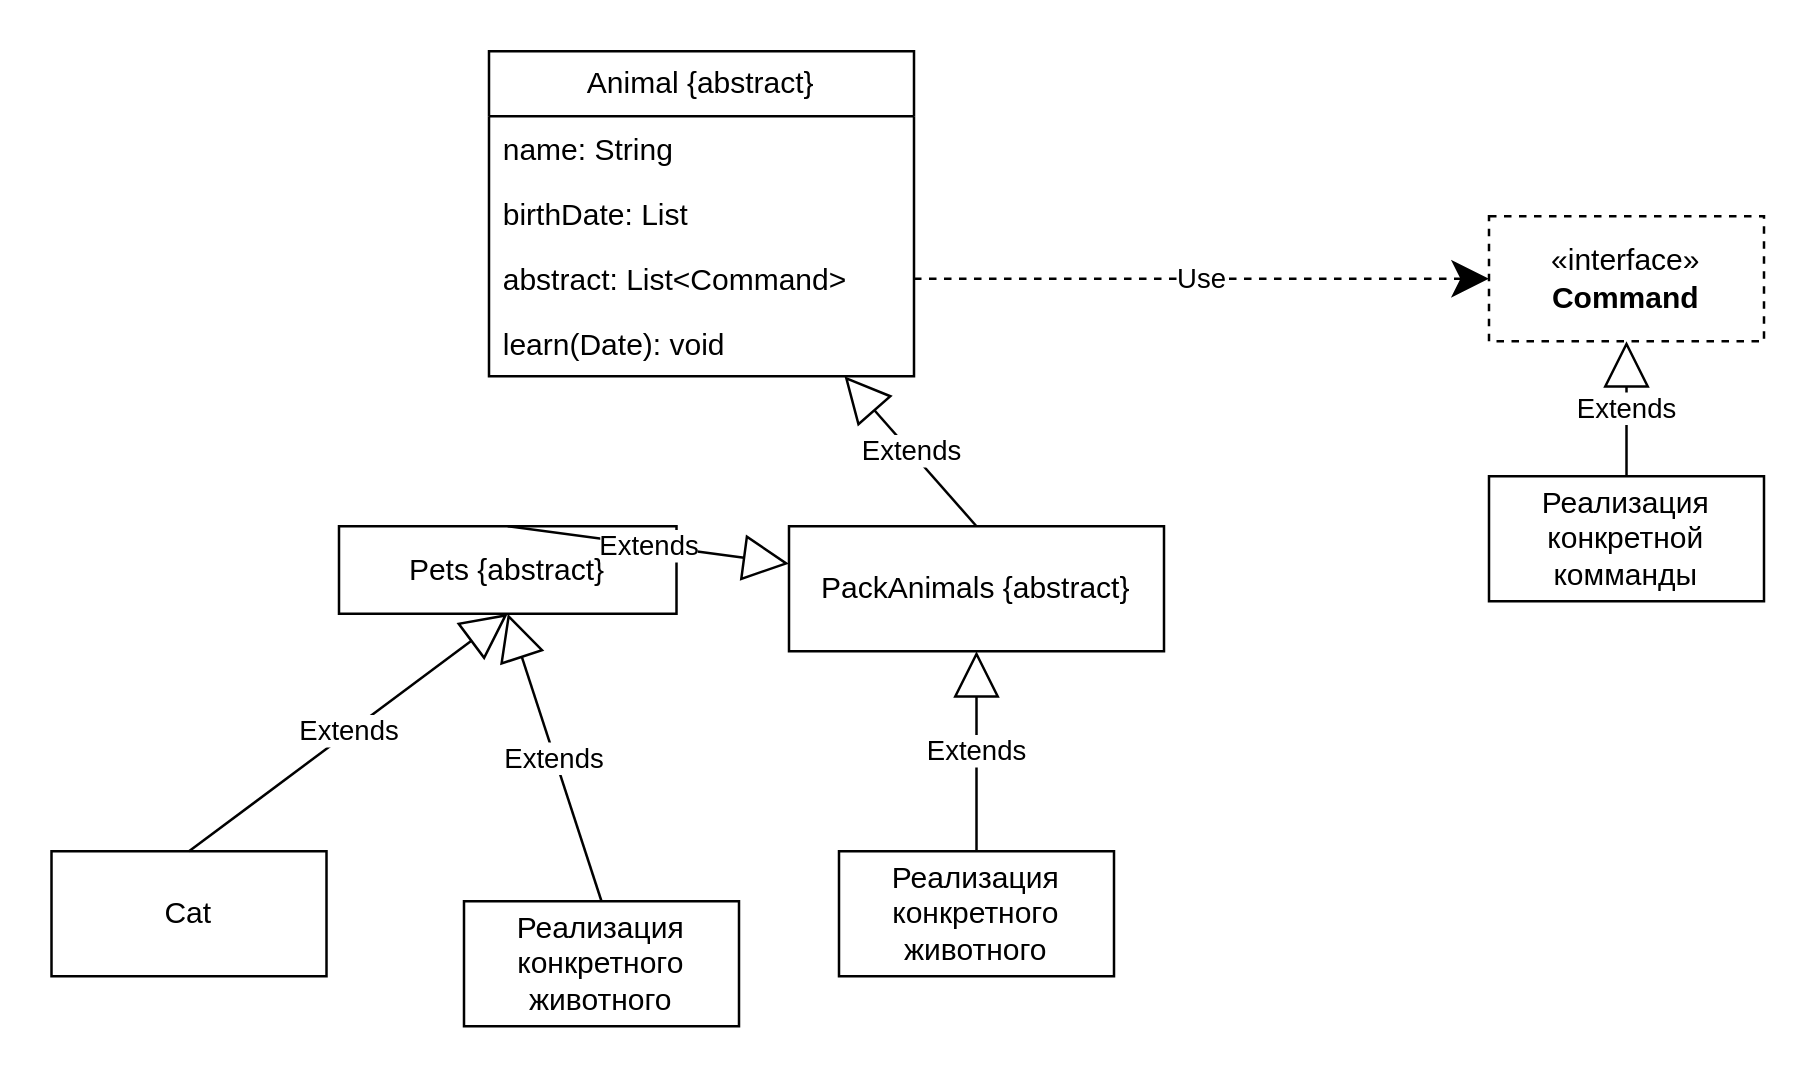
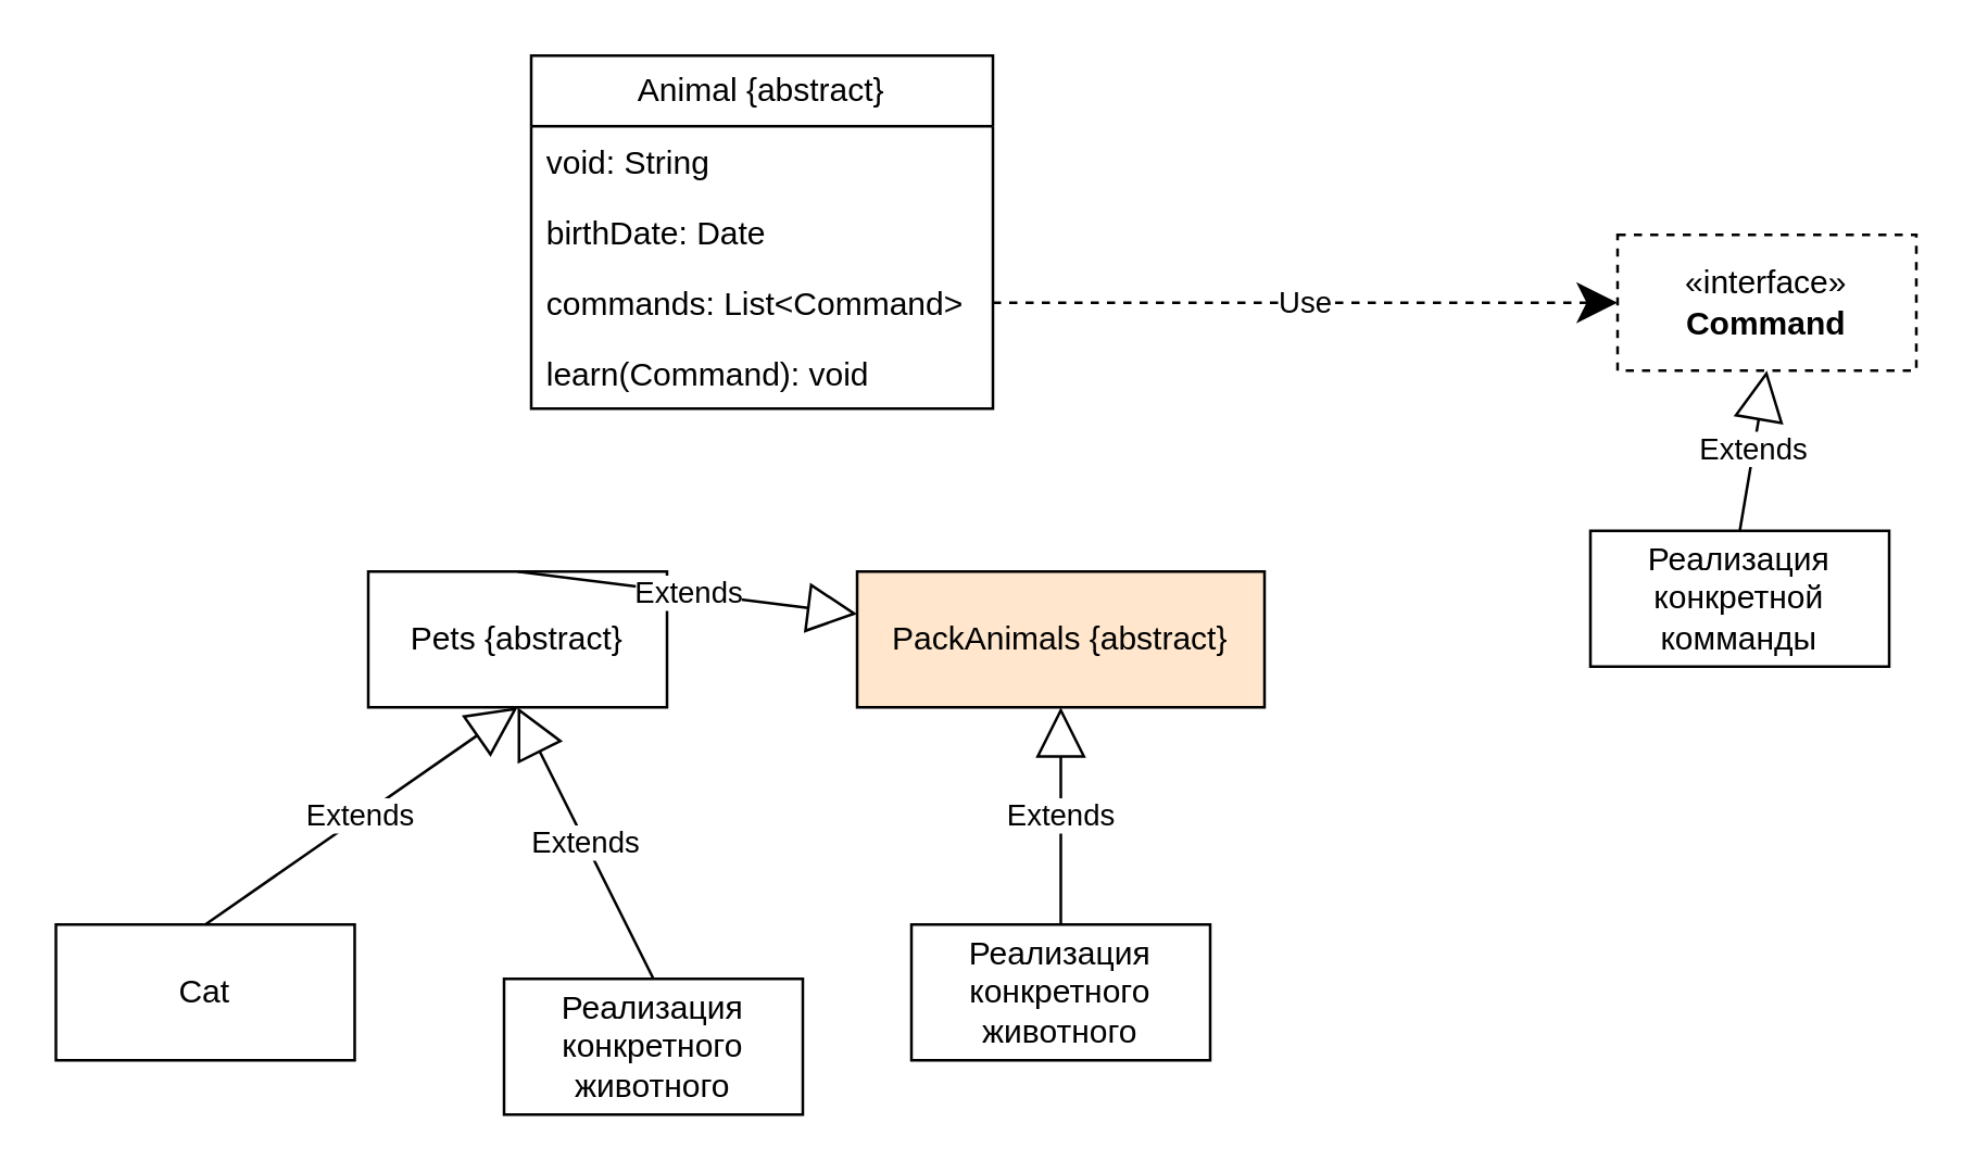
- <mxCell id="3" value="name: String" style="text;strokeColor=none;fillColor=none;align=left;verticalAlign=top;spacingLeft=4;spacingRight=4;overflow=hidden;rotatable=0;points=[[0,0.5],[1,0.5]];portConstraint=eastwest;whiteSpace=wrap;html=1;" vertex="1" parent="2"><mxGeometry y="26" width="170" height="26" as="geometry" /></mxCell>
+ <mxCell id="3" value="void: String" style="text;strokeColor=none;fillColor=none;align=left;verticalAlign=top;spacingLeft=4;spacingRight=4;overflow=hidden;rotatable=0;points=[[0,0.5],[1,0.5]];portConstraint=eastwest;whiteSpace=wrap;html=1;" vertex="1" parent="2"><mxGeometry y="26" width="170" height="26" as="geometry" /></mxCell>
- <mxCell id="4" value="birthDate: List" style="text;strokeColor=none;fillColor=none;align=left;verticalAlign=top;spacingLeft=4;spacingRight=4;overflow=hidden;rotatable=0;points=[[0,0.5],[1,0.5]];portConstraint=eastwest;whiteSpace=wrap;html=1;" vertex="1" parent="2"><mxGeometry y="52" width="170" height="26" as="geometry" /></mxCell>
+ <mxCell id="4" value="birthDate: Date" style="text;strokeColor=none;fillColor=none;align=left;verticalAlign=top;spacingLeft=4;spacingRight=4;overflow=hidden;rotatable=0;points=[[0,0.5],[1,0.5]];portConstraint=eastwest;whiteSpace=wrap;html=1;" vertex="1" parent="2"><mxGeometry y="52" width="170" height="26" as="geometry" /></mxCell>
- <mxCell id="5" value="abstract: List&amp;lt;Command&amp;gt;" style="text;strokeColor=none;fillColor=none;align=left;verticalAlign=top;spacingLeft=4;spacingRight=4;overflow=hidden;rotatable=0;points=[[0,0.5],[1,0.5]];portConstraint=eastwest;whiteSpace=wrap;html=1;" vertex="1" parent="2"><mxGeometry y="78" width="170" height="26" as="geometry" /></mxCell>
+ <mxCell id="5" value="commands: List&amp;lt;Command&amp;gt;" style="text;strokeColor=none;fillColor=none;align=left;verticalAlign=top;spacingLeft=4;spacingRight=4;overflow=hidden;rotatable=0;points=[[0,0.5],[1,0.5]];portConstraint=eastwest;whiteSpace=wrap;html=1;" vertex="1" parent="2"><mxGeometry y="78" width="170" height="26" as="geometry" /></mxCell>
- <mxCell id="6" value="learn(Date): void" style="text;strokeColor=none;fillColor=none;align=left;verticalAlign=top;spacingLeft=4;spacingRight=4;overflow=hidden;rotatable=0;points=[[0,0.5],[1,0.5]];portConstraint=eastwest;whiteSpace=wrap;html=1;" vertex="1" parent="2"><mxGeometry y="104" width="170" height="26" as="geometry" /></mxCell>
+ <mxCell id="6" value="learn(Command): void" style="text;strokeColor=none;fillColor=none;align=left;verticalAlign=top;spacingLeft=4;spacingRight=4;overflow=hidden;rotatable=0;points=[[0,0.5],[1,0.5]];portConstraint=eastwest;whiteSpace=wrap;html=1;" vertex="1" parent="2"><mxGeometry y="104" width="170" height="26" as="geometry" /></mxCell>
- <mxCell id="11" value="Extends" style="endArrow=block;endSize=16;endFill=0;html=1;rounded=0;exitX=0.5;exitY=0;exitDx=0;exitDy=0;" edge="1" parent="1" source="8" target="2"><mxGeometry width="160" relative="1" as="geometry"><mxPoint x="525" y="386" as="sourcePoint" /><mxPoint x="581" y="300" as="targetPoint" /></mxGeometry></mxCell>
- <mxCell id="18" value="Реализация конкретной комманды" style="html=1;whiteSpace=wrap;" vertex="1" parent="1"><mxGeometry x="595" y="190" width="110" height="50" as="geometry" /></mxCell>
+ <mxCell id="18" value="Реализация конкретной комманды" style="html=1;whiteSpace=wrap;" vertex="1" parent="1"><mxGeometry x="585" y="195" width="110" height="50" as="geometry" /></mxCell>
- <mxCell id="7" value="Pets {abstract}" style="html=1;whiteSpace=wrap;" vertex="1" parent="1"><mxGeometry x="135" y="210" width="135" height="35" as="geometry" /></mxCell>
+ <mxCell id="7" value="Pets {abstract}" style="html=1;whiteSpace=wrap;" vertex="1" parent="1"><mxGeometry x="135" y="210" width="110" height="50" as="geometry" /></mxCell>
- <mxCell id="8" value="PackAnimals {abstract}" style="html=1;whiteSpace=wrap;" vertex="1" parent="1"><mxGeometry x="315" y="210" width="150" height="50" as="geometry" /></mxCell>
+ <mxCell id="8" value="PackAnimals {abstract}" style="html=1;whiteSpace=wrap;fillColor=#ffe6cc;" vertex="1" parent="1"><mxGeometry x="315" y="210" width="150" height="50" as="geometry" /></mxCell>
